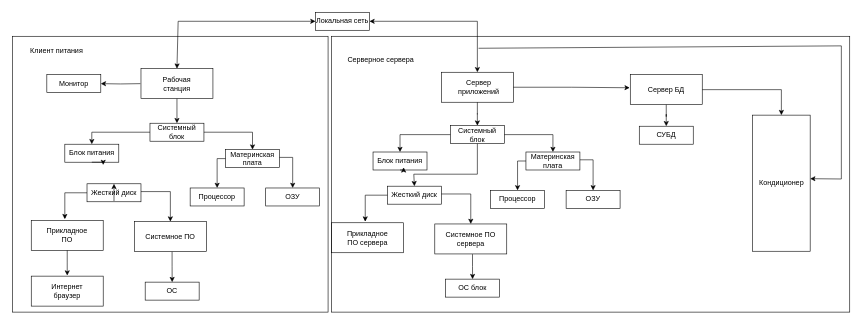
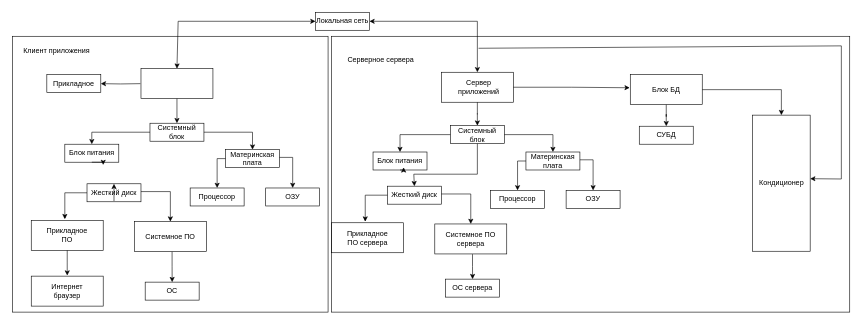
- <mxCell id="61" value="&lt;font&gt;Клиент питания&lt;/font&gt;" style="text;html=1;align=center;verticalAlign=middle;whiteSpace=wrap;rounded=0;strokeColor=none;fontColor=#000000;" vertex="1" parent="1"><mxGeometry x="31" y="70" width="125" height="30" as="geometry" /></mxCell>
+ <mxCell id="61" value="&lt;font&gt;Клиент приложения&lt;/font&gt;" style="text;html=1;align=center;verticalAlign=middle;whiteSpace=wrap;rounded=0;strokeColor=none;fontColor=#000000;" vertex="1" parent="1"><mxGeometry x="31" y="70" width="125" height="30" as="geometry" /></mxCell>
- <mxCell id="66" value="&lt;font&gt;Монитор&lt;/font&gt;" style="text;html=1;align=center;verticalAlign=middle;whiteSpace=wrap;rounded=0;strokeColor=#000000;fontColor=#000000;" vertex="1" parent="1"><mxGeometry x="77" y="124" width="90" height="30" as="geometry" /></mxCell>
+ <mxCell id="66" value="&lt;font&gt;Прикладное&lt;/font&gt;" style="text;html=1;align=center;verticalAlign=middle;whiteSpace=wrap;rounded=0;strokeColor=#000000;fontColor=#000000;" vertex="1" parent="1"><mxGeometry x="77" y="124" width="90" height="30" as="geometry" /></mxCell>
- <mxCell id="10" value="&lt;font&gt;Рабочая станция&lt;/font&gt;" style="text;html=1;align=center;verticalAlign=middle;whiteSpace=wrap;rounded=0;strokeColor=none;fontColor=#000000;" vertex="1" parent="1"><mxGeometry x="249" y="124" width="90" height="30" as="geometry" /></mxCell>
- <mxCell id="22" value="&lt;font&gt;Сервер БД&lt;/font&gt;" style="text;html=1;align=center;verticalAlign=middle;whiteSpace=wrap;rounded=0;strokeColor=none;fontColor=#000000;" vertex="1" parent="1"><mxGeometry x="1065" y="134" width="90" height="30" as="geometry" /></mxCell>
+ <mxCell id="22" value="&lt;font&gt;Блок БД&lt;/font&gt;" style="text;html=1;align=center;verticalAlign=middle;whiteSpace=wrap;rounded=0;strokeColor=none;fontColor=#000000;" vertex="1" parent="1"><mxGeometry x="1065" y="134" width="90" height="30" as="geometry" /></mxCell>
- <mxCell id="51" value="&lt;font&gt;ОС блок&lt;/font&gt;" style="text;html=1;align=center;verticalAlign=middle;whiteSpace=wrap;rounded=0;strokeColor=#000000;fontColor=#000000;" vertex="1" parent="1"><mxGeometry x="742" y="465" width="90" height="30" as="geometry" /></mxCell>
+ <mxCell id="51" value="&lt;font&gt;ОС сервера&lt;/font&gt;" style="text;html=1;align=center;verticalAlign=middle;whiteSpace=wrap;rounded=0;strokeColor=#000000;fontColor=#000000;" vertex="1" parent="1"><mxGeometry x="742" y="465" width="90" height="30" as="geometry" /></mxCell>
